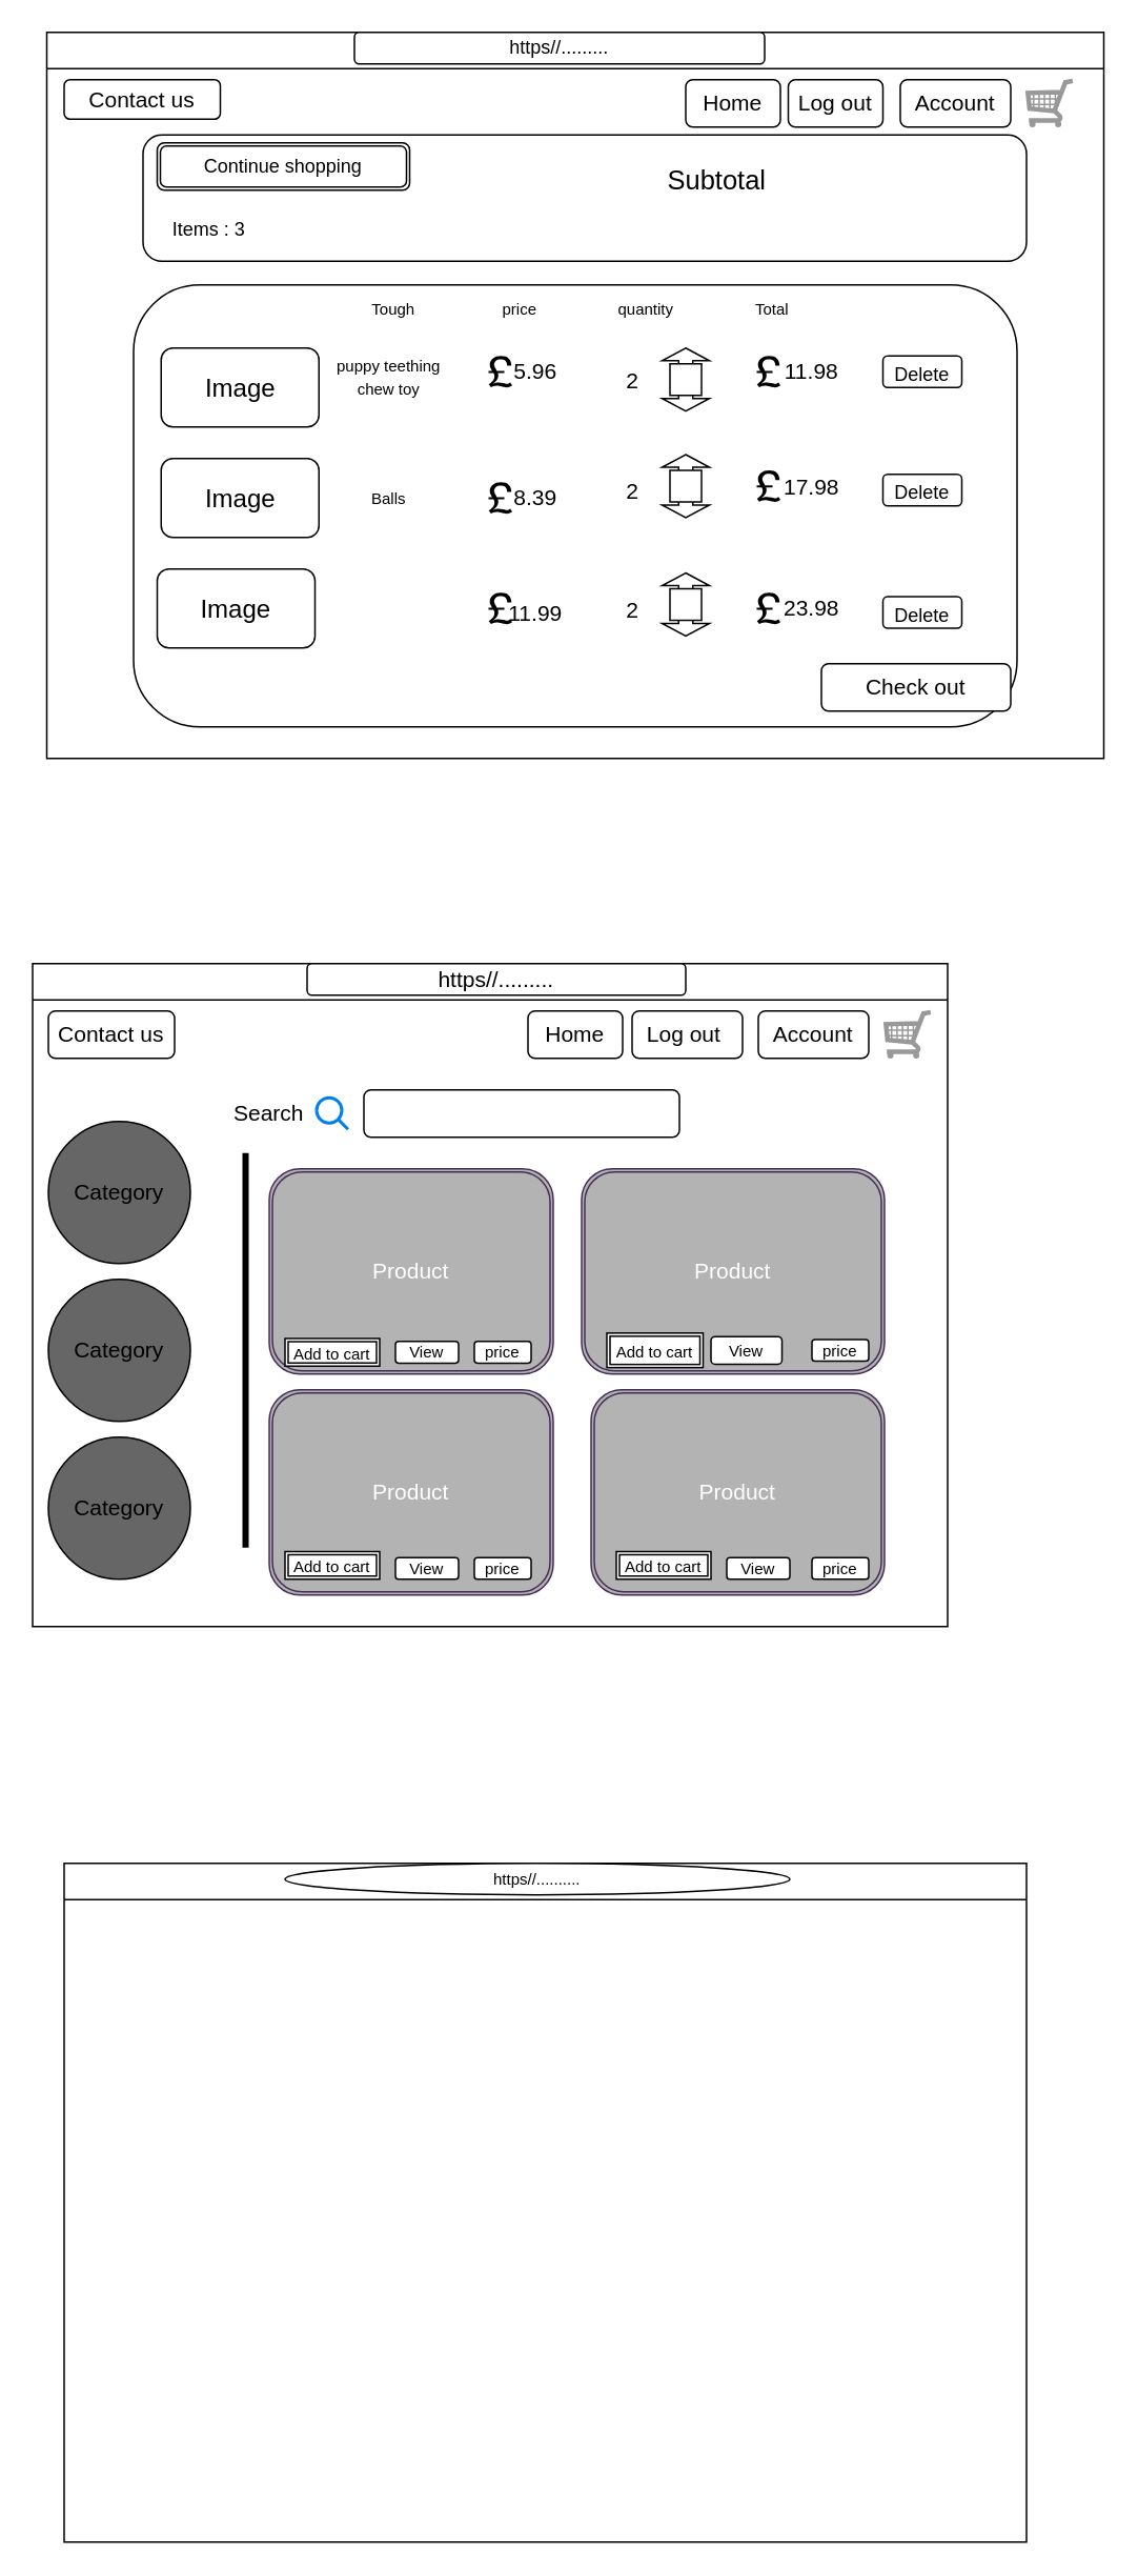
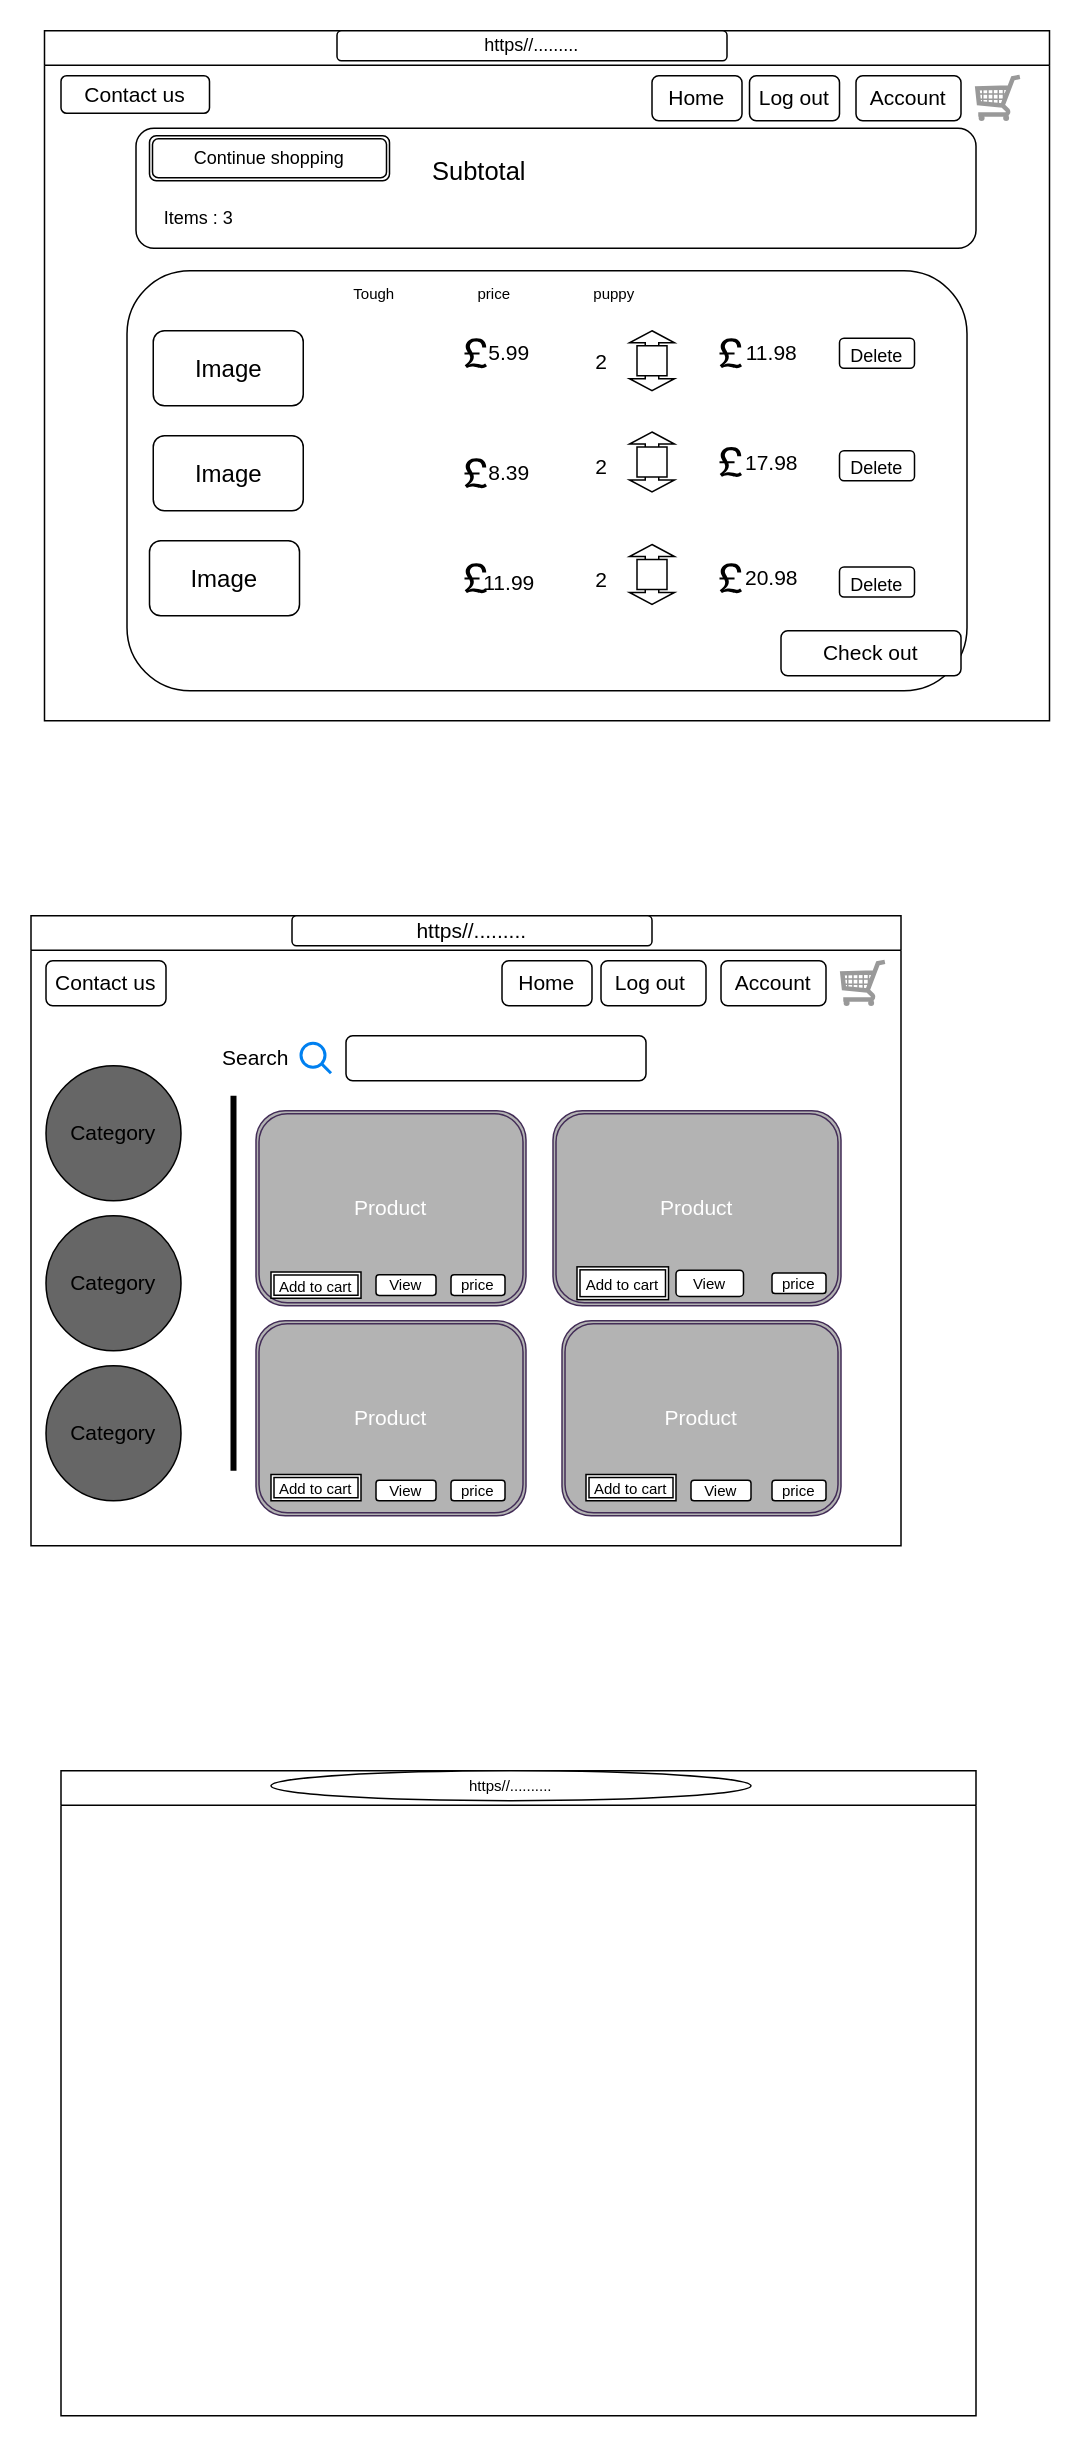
- <mxCell id="7" value="&lt;font style=&quot;font-size: 17px&quot;&gt;Subtotal&lt;/font&gt;" style="text;html=1;strokeColor=none;fillColor=none;align=center;verticalAlign=middle;whiteSpace=wrap;rounded=0;" vertex="1" parent="2"><mxGeometry x="395" y="80" width="60" height="30" as="geometry" /></mxCell>
+ <mxCell id="7" value="&lt;font style=&quot;font-size: 17px&quot;&gt;Subtotal&lt;/font&gt;" style="text;html=1;strokeColor=none;fillColor=none;align=center;verticalAlign=middle;whiteSpace=wrap;rounded=0;" vertex="1" parent="2"><mxGeometry x="260" y="80" width="60" height="30" as="geometry" /></mxCell>
- <mxCell id="11" value="quantity" style="text;html=1;strokeColor=none;fillColor=none;align=center;verticalAlign=middle;whiteSpace=wrap;rounded=0;fontSize=10;" vertex="1" parent="2"><mxGeometry x="350" y="160" width="60" height="30" as="geometry" /></mxCell>
+ <mxCell id="11" value="puppy" style="text;html=1;strokeColor=none;fillColor=none;align=center;verticalAlign=middle;whiteSpace=wrap;rounded=0;fontSize=10;" vertex="1" parent="2"><mxGeometry x="350" y="160" width="60" height="30" as="geometry" /></mxCell>
- <mxCell id="12" value="Total" style="text;html=1;strokeColor=none;fillColor=none;align=center;verticalAlign=middle;whiteSpace=wrap;rounded=0;fontSize=10;" vertex="1" parent="2"><mxGeometry x="430" y="160" width="60" height="30" as="geometry" /></mxCell>
- <mxCell id="22" value="&lt;font style=&quot;font-size: 14px&quot;&gt;5.96&lt;/font&gt;" style="text;html=1;strokeColor=none;fillColor=none;align=center;verticalAlign=middle;whiteSpace=wrap;rounded=0;fontSize=10;" vertex="1" parent="2"><mxGeometry x="280" y="200" width="60" height="30" as="geometry" /></mxCell>
+ <mxCell id="22" value="&lt;font style=&quot;font-size: 14px&quot;&gt;5.99&lt;/font&gt;" style="text;html=1;strokeColor=none;fillColor=none;align=center;verticalAlign=middle;whiteSpace=wrap;rounded=0;fontSize=10;" vertex="1" parent="2"><mxGeometry x="280" y="200" width="60" height="30" as="geometry" /></mxCell>
- <mxCell id="20" value="&lt;font style=&quot;font-size: 10px&quot;&gt;puppy teething chew toy&lt;/font&gt;" style="text;html=1;strokeColor=none;fillColor=none;align=center;verticalAlign=middle;whiteSpace=wrap;rounded=0;fontSize=12;" vertex="1" parent="2"><mxGeometry x="172.5" y="205" width="87.5" height="25" as="geometry" /></mxCell>
- <mxCell id="23" value="&lt;font style=&quot;font-size: 10px&quot;&gt;Balls&lt;/font&gt;" style="text;html=1;strokeColor=none;fillColor=none;align=center;verticalAlign=middle;whiteSpace=wrap;rounded=0;fontSize=12;" vertex="1" parent="2"><mxGeometry x="172.5" y="282.5" width="87.5" height="25" as="geometry" /></mxCell>
- <mxCell id="41" value="&lt;font style=&quot;font-size: 14px&quot;&gt;23.98&lt;/font&gt;" style="text;html=1;strokeColor=none;fillColor=none;align=center;verticalAlign=middle;whiteSpace=wrap;rounded=0;fontSize=10;" vertex="1" parent="2"><mxGeometry x="455" y="350" width="60" height="30" as="geometry" /></mxCell>
+ <mxCell id="41" value="&lt;font style=&quot;font-size: 14px&quot;&gt;20.98&lt;/font&gt;" style="text;html=1;strokeColor=none;fillColor=none;align=center;verticalAlign=middle;whiteSpace=wrap;rounded=0;fontSize=10;" vertex="1" parent="2"><mxGeometry x="455" y="350" width="60" height="30" as="geometry" /></mxCell>
